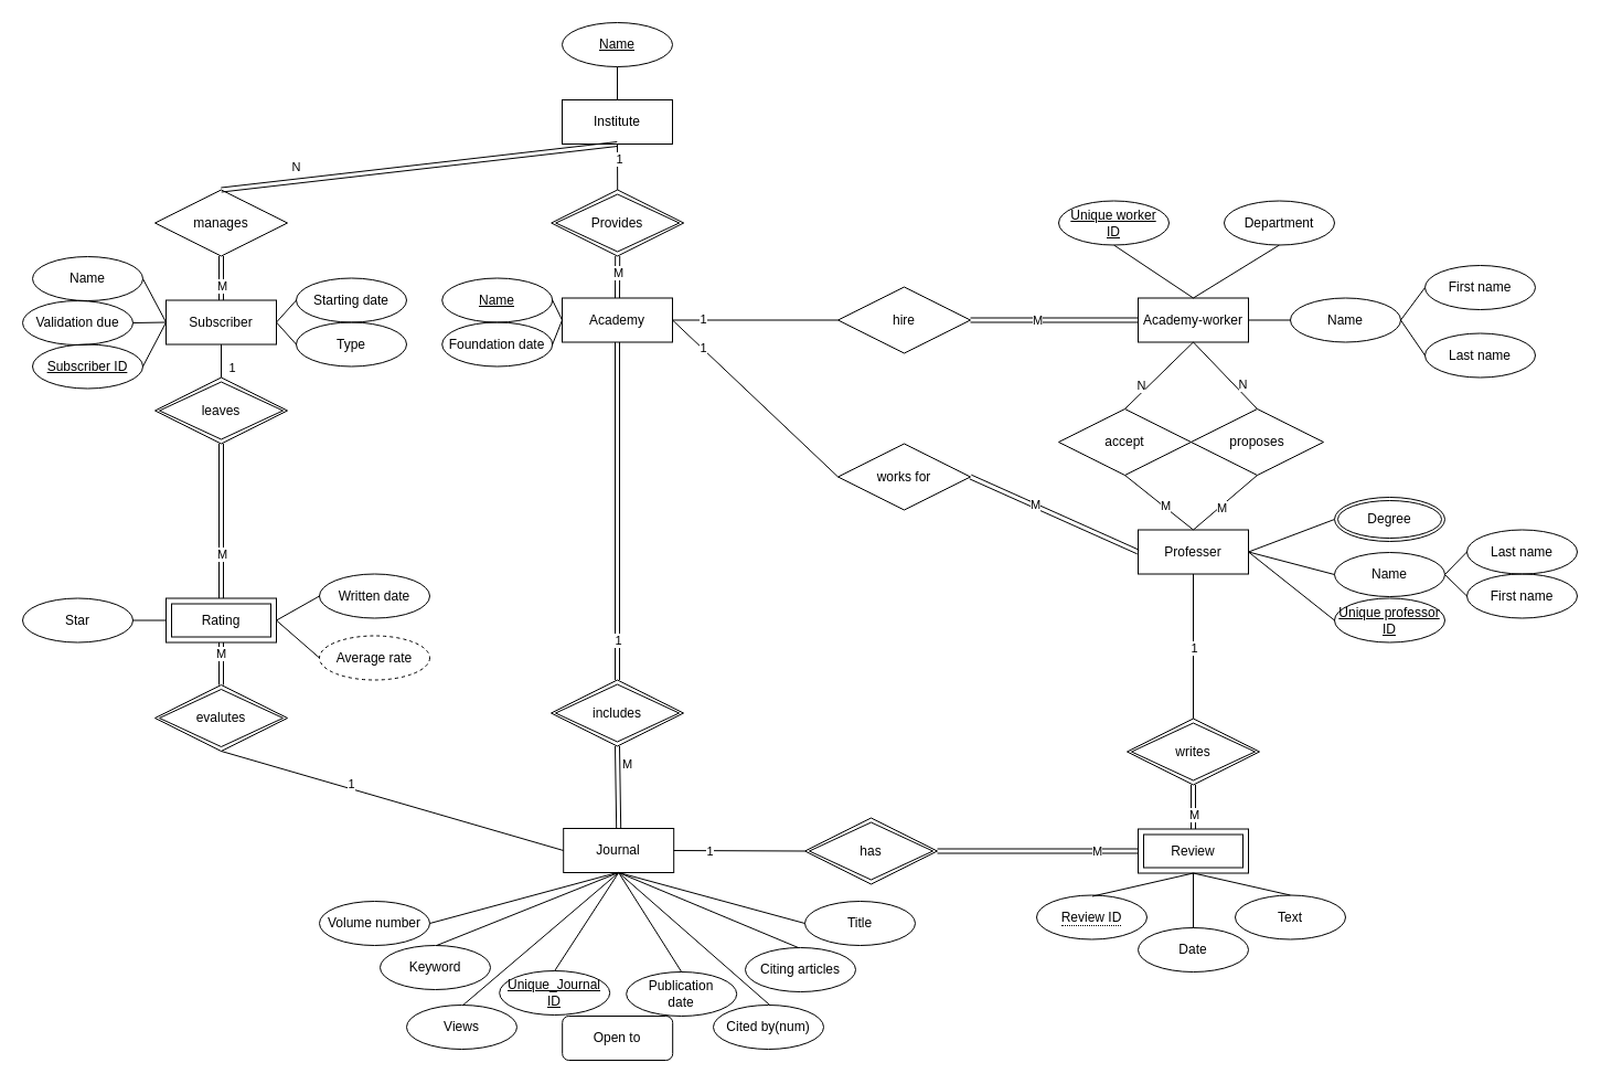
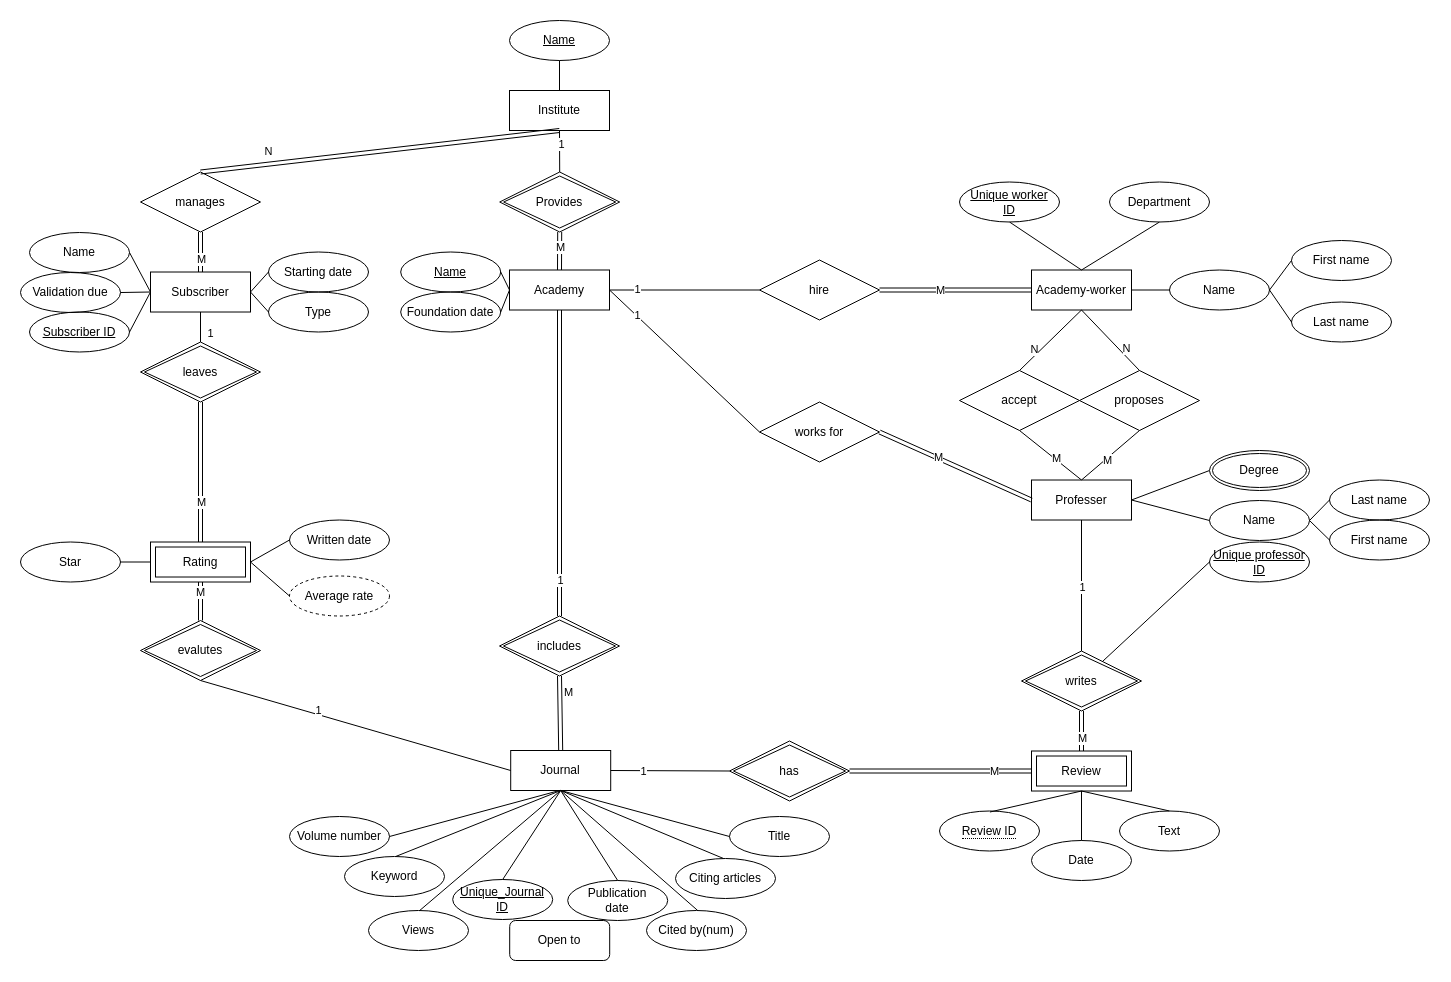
- <mxCell id="105" value="" style="endArrow=none;html=1;rounded=0;entryX=0;entryY=0.5;entryDx=0;entryDy=0;exitX=1;exitY=0.5;exitDx=0;exitDy=0;" parent="1" source="98" target="97" edge="1"><mxGeometry relative="1" as="geometry"><mxPoint x="1146" y="371.01" as="sourcePoint" /><mxPoint x="1301" y="372.01" as="targetPoint" /></mxGeometry></mxCell>
+ <mxCell id="105" value="" style="endArrow=none;html=1;rounded=0;exitX=1;exitY=0.5;exitDx=0;exitDy=0;" parent="1" source="98" target="69" edge="1"><mxGeometry relative="1" as="geometry"><mxPoint x="1146" y="371.01" as="sourcePoint" /><mxPoint x="1301" y="372.01" as="targetPoint" /></mxGeometry></mxCell>
